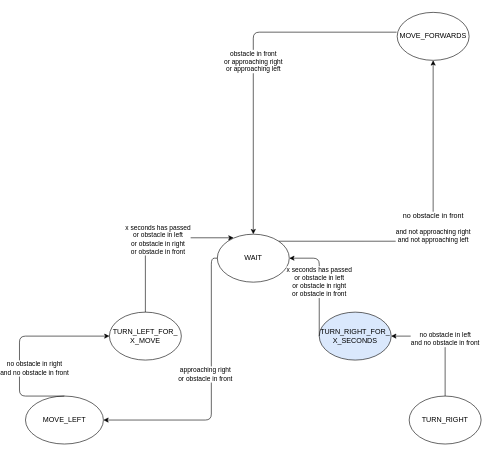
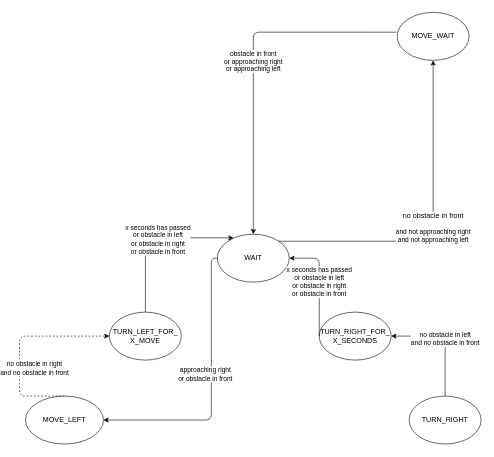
- <mxCell id="3" value="&lt;div&gt;MOVE_FORWARDS&lt;/div&gt;" style="ellipse;whiteSpace=wrap;html=1;" parent="1" vertex="1"><mxGeometry x="650" y="20" width="120" height="80" as="geometry" /></mxCell>
+ <mxCell id="3" value="&lt;div&gt;MOVE_WAIT&lt;/div&gt;" style="ellipse;whiteSpace=wrap;html=1;" parent="1" vertex="1"><mxGeometry x="650" y="20" width="120" height="80" as="geometry" /></mxCell>
- <mxCell id="9" value="" style="edgeStyle=elbowEdgeStyle;elbow=horizontal;endArrow=classic;html=1;entryX=0;entryY=0.5;entryDx=0;entryDy=0;exitX=0.5;exitY=0;exitDx=0;exitDy=0;" parent="1" source="4" target="12" edge="1"><mxGeometry width="50" height="50" relative="1" as="geometry"><mxPoint x="100" y="570" as="sourcePoint" /><mxPoint x="440" y="410" as="targetPoint" /><Array as="points"><mxPoint x="20" y="510" /><mxPoint x="100" y="490" /></Array></mxGeometry></mxCell>
+ <mxCell id="9" value="" style="edgeStyle=elbowEdgeStyle;elbow=horizontal;endArrow=classic;html=1;entryX=0;entryY=0.5;entryDx=0;entryDy=0;exitX=0.5;exitY=0;exitDx=0;exitDy=0;dashed=1;" parent="1" source="4" target="12" edge="1"><mxGeometry width="50" height="50" relative="1" as="geometry"><mxPoint x="100" y="570" as="sourcePoint" /><mxPoint x="440" y="410" as="targetPoint" /><Array as="points"><mxPoint x="20" y="510" /><mxPoint x="100" y="490" /></Array></mxGeometry></mxCell>
- <mxCell id="13" value="&lt;div&gt;TURN_RIGHT_FOR_&lt;/div&gt;&lt;div&gt;X_SECONDS&lt;/div&gt;" style="ellipse;whiteSpace=wrap;html=1;fillColor=#dae8fc;" vertex="1" parent="1"><mxGeometry x="520" y="520" width="120" height="80" as="geometry" /></mxCell>
+ <mxCell id="13" value="&lt;div&gt;TURN_RIGHT_FOR_&lt;/div&gt;&lt;div&gt;X_SECONDS&lt;/div&gt;" style="ellipse;whiteSpace=wrap;html=1;" vertex="1" parent="1"><mxGeometry x="520" y="520" width="120" height="80" as="geometry" /></mxCell>
